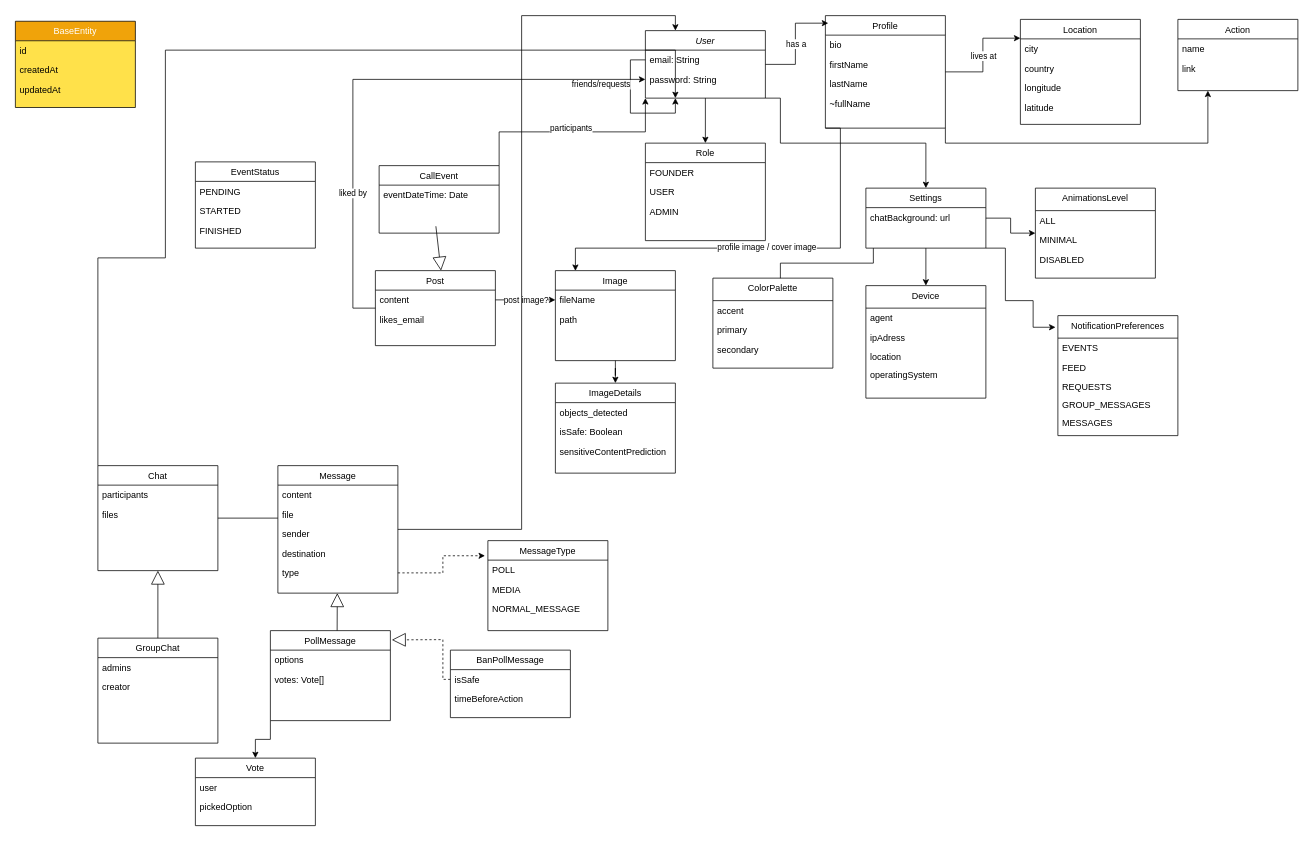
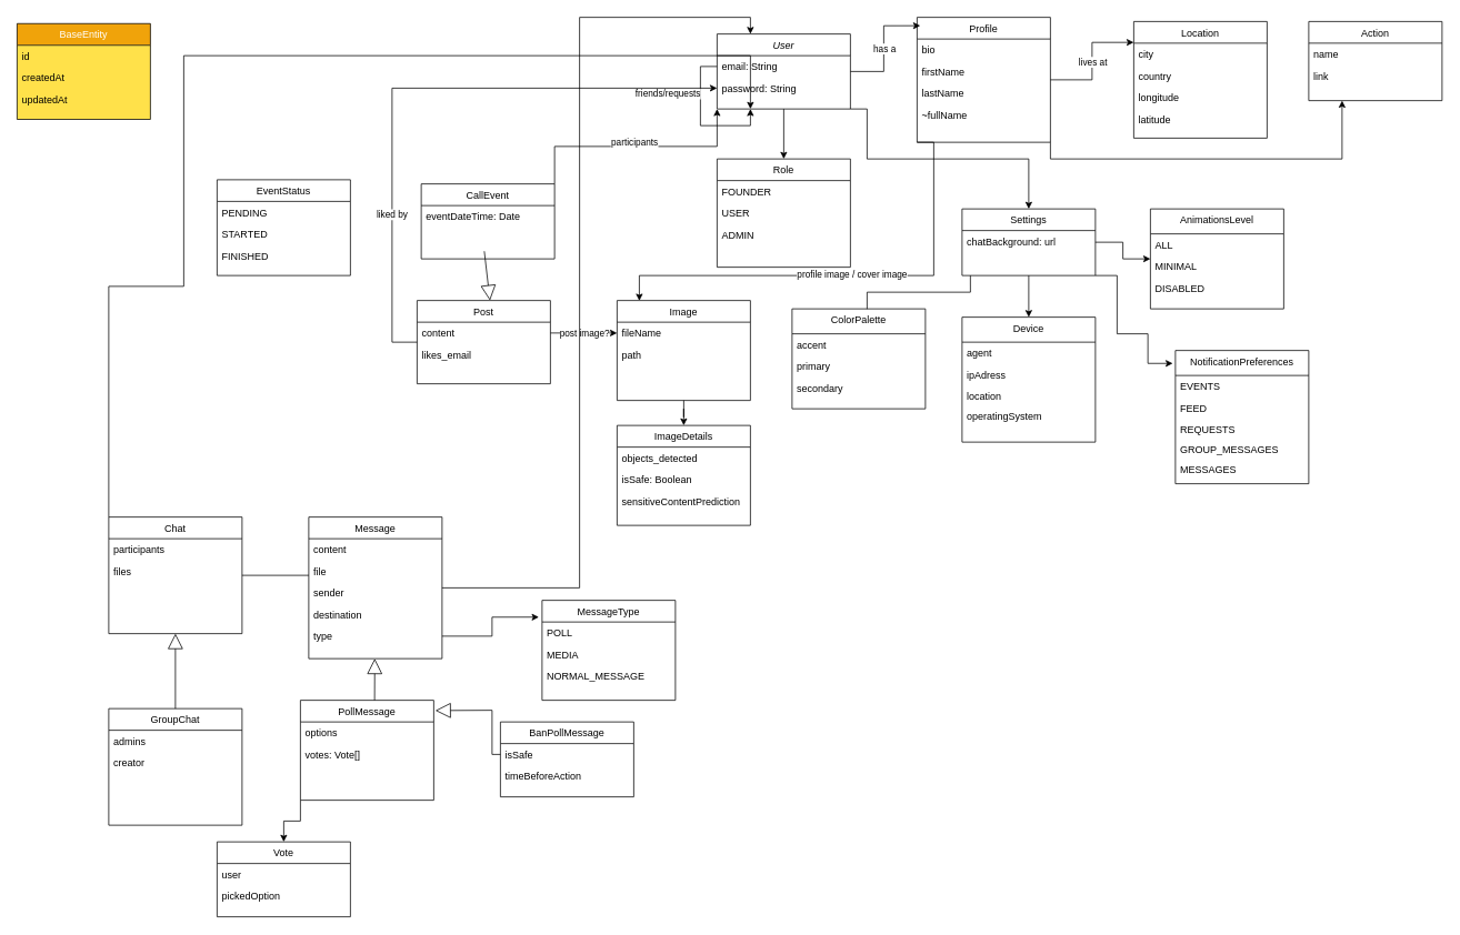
- <mxCell id="115" style="edgeStyle=orthogonalEdgeStyle;rounded=0;orthogonalLoop=1;jettySize=auto;html=1;entryX=-0.024;entryY=0.168;entryDx=0;entryDy=0;entryPerimeter=0;dashed=1;" parent="1" source="102" target="111" edge="1"><mxGeometry relative="1" as="geometry" /></mxCell>
+ <mxCell id="115" style="edgeStyle=orthogonalEdgeStyle;rounded=0;orthogonalLoop=1;jettySize=auto;html=1;entryX=-0.024;entryY=0.168;entryDx=0;entryDy=0;entryPerimeter=0;" parent="1" source="102" target="111" edge="1"><mxGeometry relative="1" as="geometry" /></mxCell>
- <mxCell id="110" value="" style="endArrow=block;endSize=16;endFill=0;html=1;rounded=0;entryX=1.012;entryY=0.103;entryDx=0;entryDy=0;exitX=0;exitY=0.5;exitDx=0;exitDy=0;entryPerimeter=0;dashed=1;" parent="1" source="89" target="106" edge="1"><mxGeometry width="160" relative="1" as="geometry"><mxPoint x="570" y="910" as="sourcePoint" /><mxPoint x="570.23" y="860" as="targetPoint" /><Array as="points"><mxPoint x="590" y="905" /><mxPoint x="590" y="852" /></Array></mxGeometry></mxCell>
+ <mxCell id="110" value="" style="endArrow=block;endSize=16;endFill=0;html=1;rounded=0;entryX=1.012;entryY=0.103;entryDx=0;entryDy=0;exitX=0;exitY=0.5;exitDx=0;exitDy=0;entryPerimeter=0;" parent="1" source="89" target="106" edge="1"><mxGeometry width="160" relative="1" as="geometry"><mxPoint x="570" y="910" as="sourcePoint" /><mxPoint x="570.23" y="860" as="targetPoint" /><Array as="points"><mxPoint x="590" y="905" /><mxPoint x="590" y="852" /></Array></mxGeometry></mxCell>
